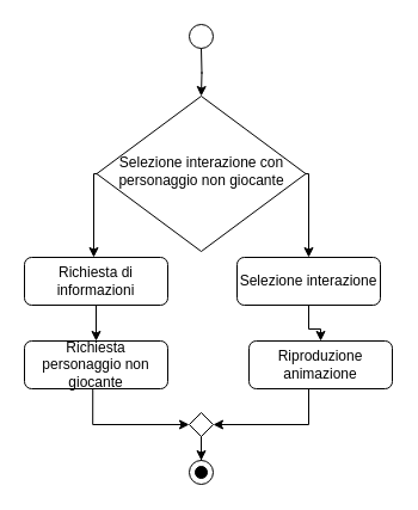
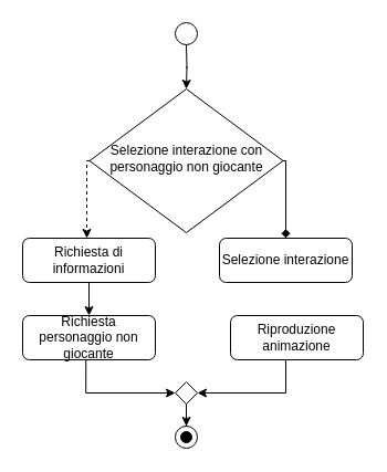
- <mxCell id="4" style="edgeStyle=orthogonalEdgeStyle;rounded=0;orthogonalLoop=1;jettySize=auto;html=1;exitX=0;exitY=0.5;exitDx=0;exitDy=0;" parent="1" source="6" target="8" edge="1"><mxGeometry relative="1" as="geometry"><Array as="points"><mxPoint x="78" y="145" /></Array></mxGeometry></mxCell>
+ <mxCell id="4" style="edgeStyle=orthogonalEdgeStyle;rounded=0;orthogonalLoop=1;jettySize=auto;html=1;exitX=0;exitY=0.5;exitDx=0;exitDy=0;dashed=1;" parent="1" source="6" target="8" edge="1"><mxGeometry relative="1" as="geometry"><Array as="points"><mxPoint x="78" y="145" /></Array></mxGeometry></mxCell>
- <mxCell id="5" style="edgeStyle=orthogonalEdgeStyle;rounded=0;orthogonalLoop=1;jettySize=auto;html=1;exitX=1;exitY=0.5;exitDx=0;exitDy=0;" parent="1" source="6" target="12" edge="1"><mxGeometry relative="1" as="geometry"><Array as="points"><mxPoint x="258" y="145" /></Array></mxGeometry></mxCell>
+ <mxCell id="5" style="edgeStyle=orthogonalEdgeStyle;rounded=0;orthogonalLoop=1;jettySize=auto;html=1;exitX=1;exitY=0.5;exitDx=0;exitDy=0;endArrow=diamond;" parent="1" source="6" target="12" edge="1"><mxGeometry relative="1" as="geometry"><Array as="points"><mxPoint x="258" y="145" /></Array></mxGeometry></mxCell>
- <mxCell id="11" value="" style="edgeStyle=orthogonalEdgeStyle;rounded=0;orthogonalLoop=1;jettySize=auto;html=1;" parent="1" source="12" target="14" edge="1"><mxGeometry relative="1" as="geometry" /></mxCell>
